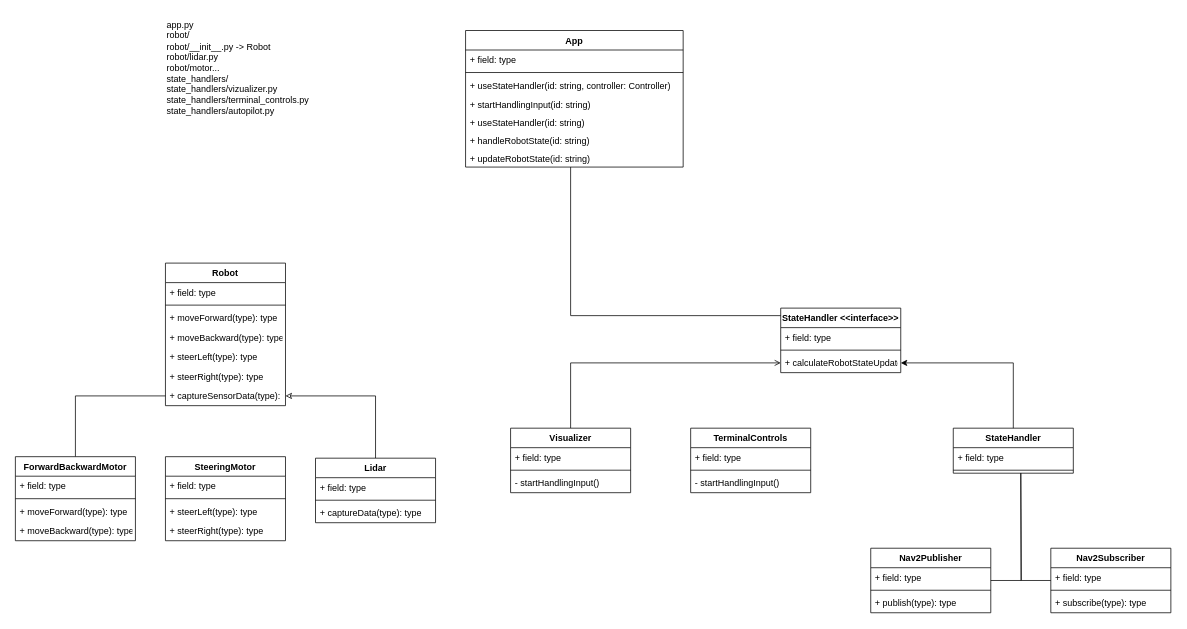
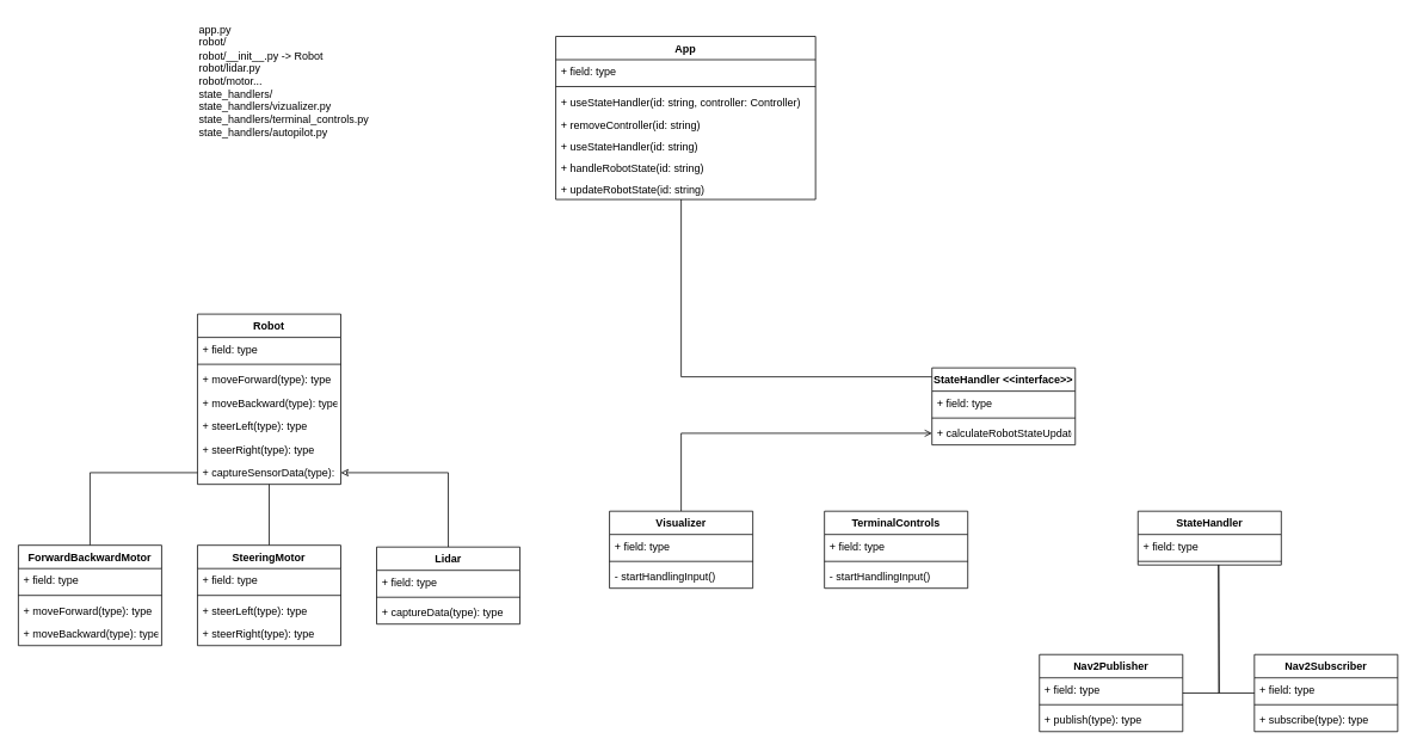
- <mxCell id="6" value="+ startHandlingInput(id: string)" style="text;strokeColor=none;fillColor=none;align=left;verticalAlign=top;spacingLeft=4;spacingRight=4;overflow=hidden;rotatable=0;points=[[0,0.5],[1,0.5]];portConstraint=eastwest;" vertex="1" parent="2"><mxGeometry y="86" width="290" height="24" as="geometry" /></mxCell>
+ <mxCell id="6" value="+ removeController(id: string)" style="text;strokeColor=none;fillColor=none;align=left;verticalAlign=top;spacingLeft=4;spacingRight=4;overflow=hidden;rotatable=0;points=[[0,0.5],[1,0.5]];portConstraint=eastwest;" vertex="1" parent="2"><mxGeometry y="86" width="290" height="24" as="geometry" /></mxCell>
- <mxCell id="54" style="edgeStyle=orthogonalEdgeStyle;rounded=0;orthogonalLoop=1;jettySize=auto;html=1;entryX=1;entryY=0.5;entryDx=0;entryDy=0;" edge="1" parent="36" source="47" target="53"><mxGeometry relative="1" as="geometry" /></mxCell>
+ <mxCell id="30" style="edgeStyle=orthogonalEdgeStyle;rounded=0;orthogonalLoop=1;jettySize=auto;html=1;endArrow=none;endFill=0;" edge="1" parent="10" source="31" target="11"><mxGeometry relative="1" as="geometry" /></mxCell>
